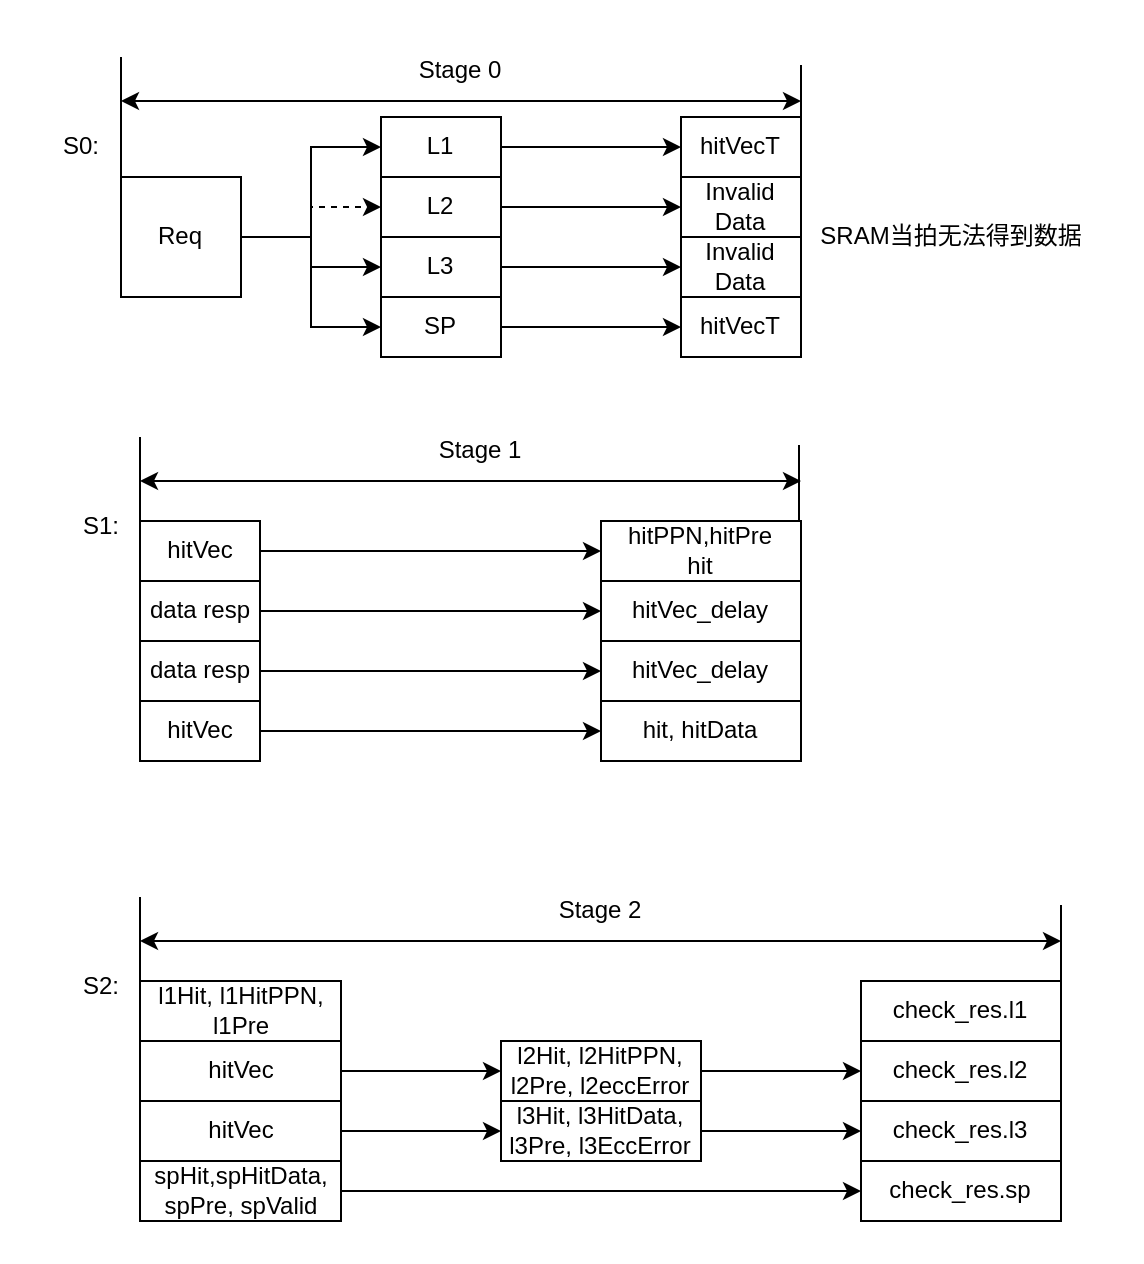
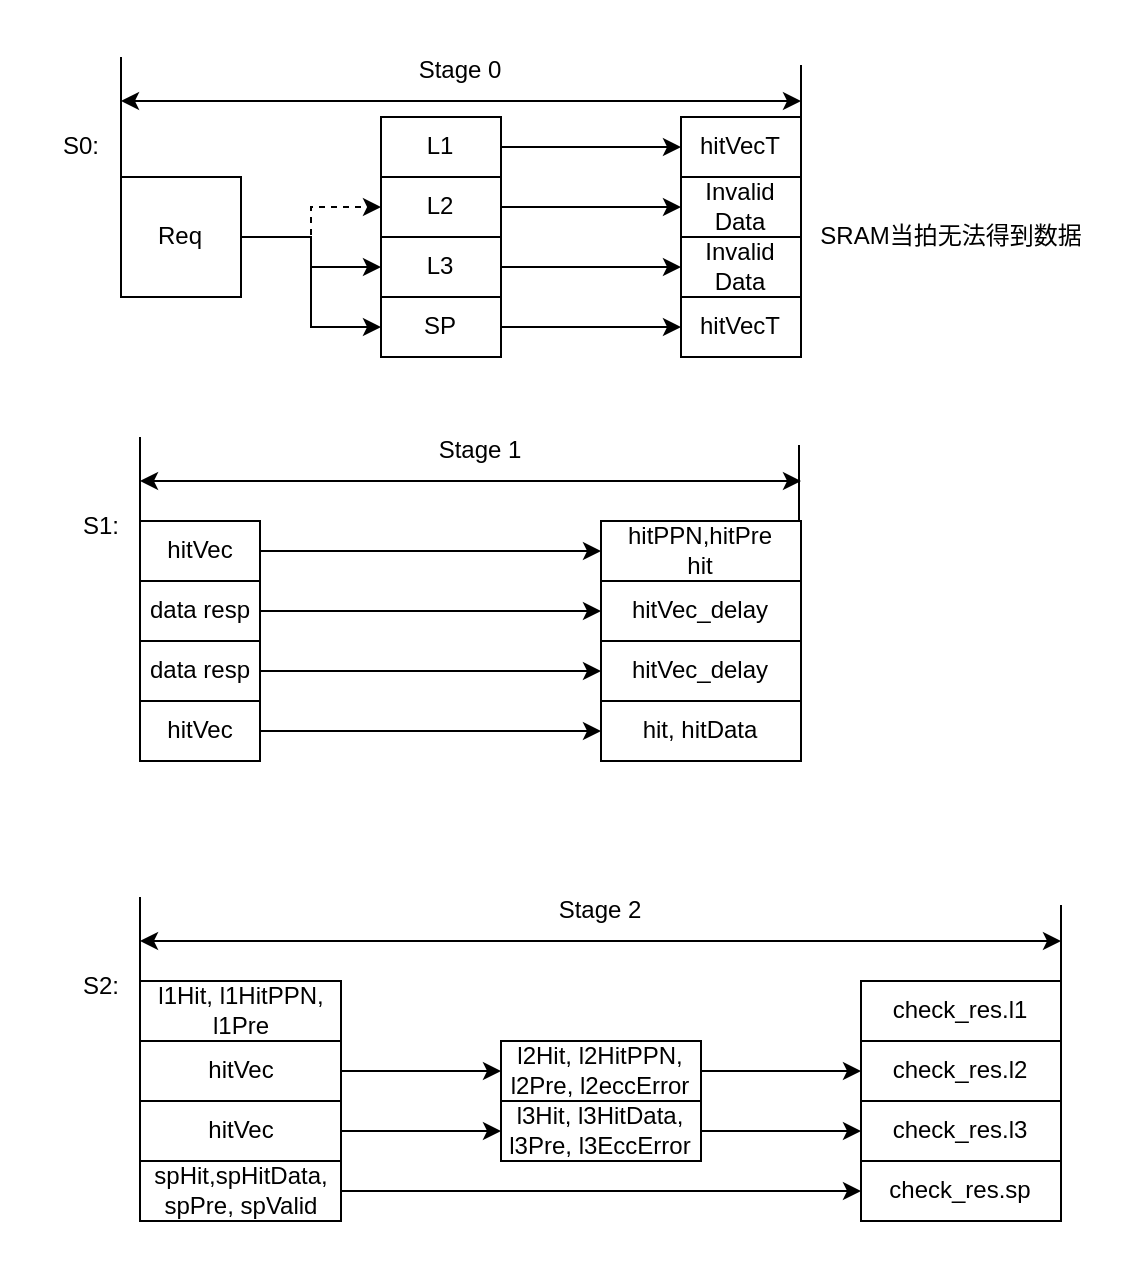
- <mxCell id="4" style="edgeStyle=orthogonalEdgeStyle;rounded=0;orthogonalLoop=1;jettySize=auto;html=1;exitX=1;exitY=0.5;exitDx=0;exitDy=0;entryX=0;entryY=0.5;entryDx=0;entryDy=0;" parent="1" source="8" target="10" edge="1"><mxGeometry relative="1" as="geometry"><mxPoint x="150" y="70" as="targetPoint" /></mxGeometry></mxCell>
